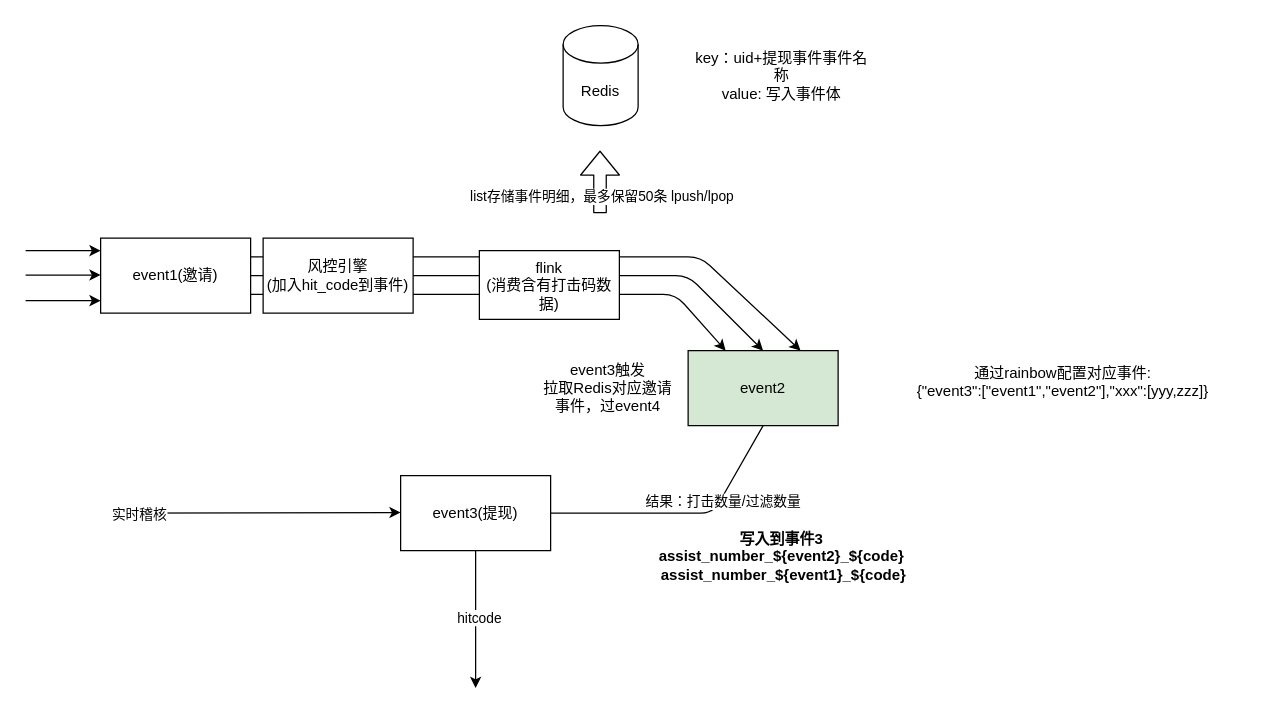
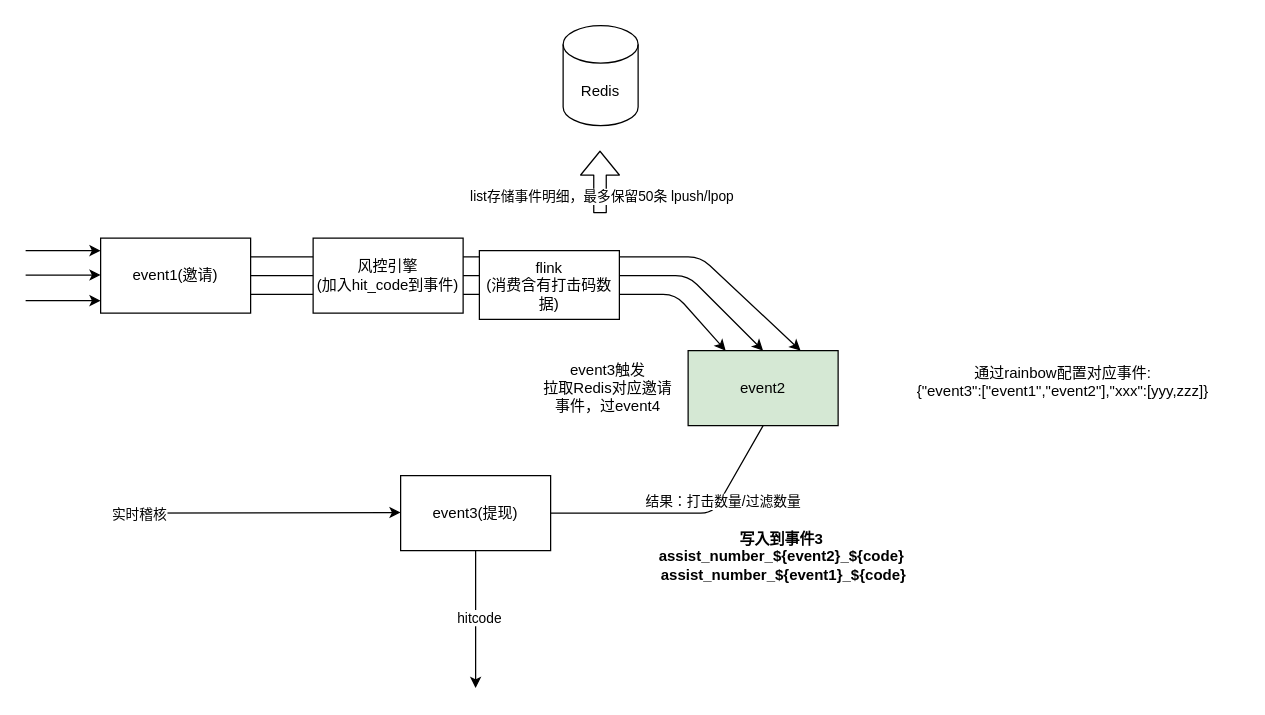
- <mxCell id="20" value="key：uid+提现事件事件名称&lt;br&gt;value: 写入事件体" style="text;html=1;strokeColor=none;fillColor=none;align=center;verticalAlign=middle;whiteSpace=wrap;rounded=0;" parent="1" vertex="1"><mxGeometry x="550" y="30" width="150" height="60" as="geometry" /></mxCell>
- <mxCell id="24" value="风控引擎&lt;br&gt;(加入hit_code到事件)" style="rounded=0;whiteSpace=wrap;html=1;" parent="1" vertex="1"><mxGeometry x="210" y="190" width="120" height="60" as="geometry" /></mxCell>
+ <mxCell id="24" value="风控引擎&lt;br&gt;(加入hit_code到事件)" style="rounded=0;whiteSpace=wrap;html=1;" parent="1" vertex="1"><mxGeometry x="250" y="190" width="120" height="60" as="geometry" /></mxCell>
